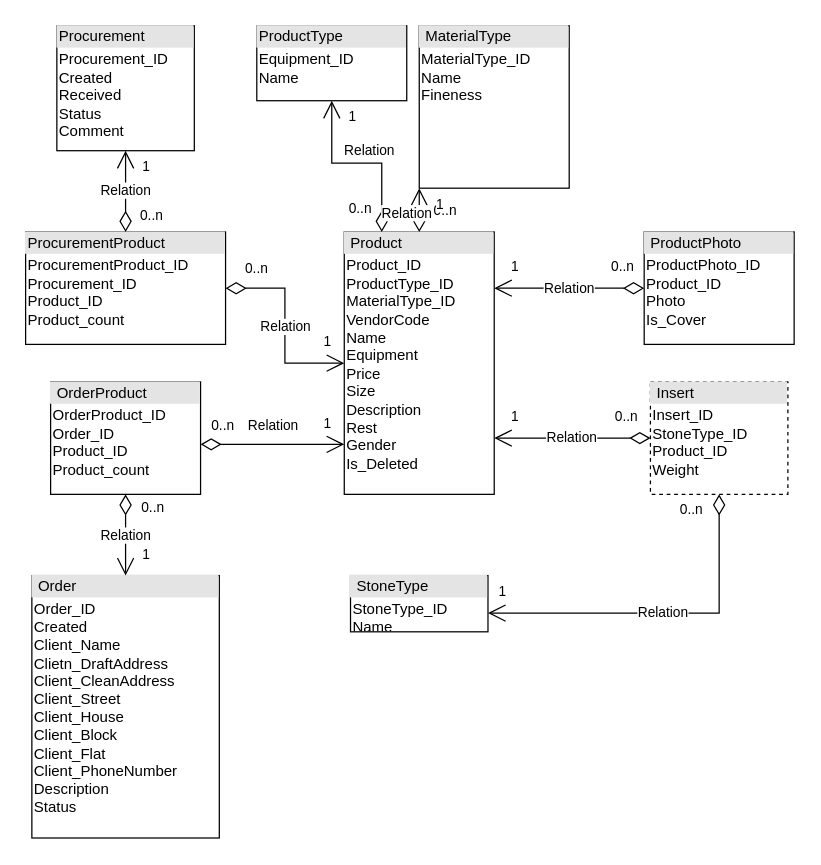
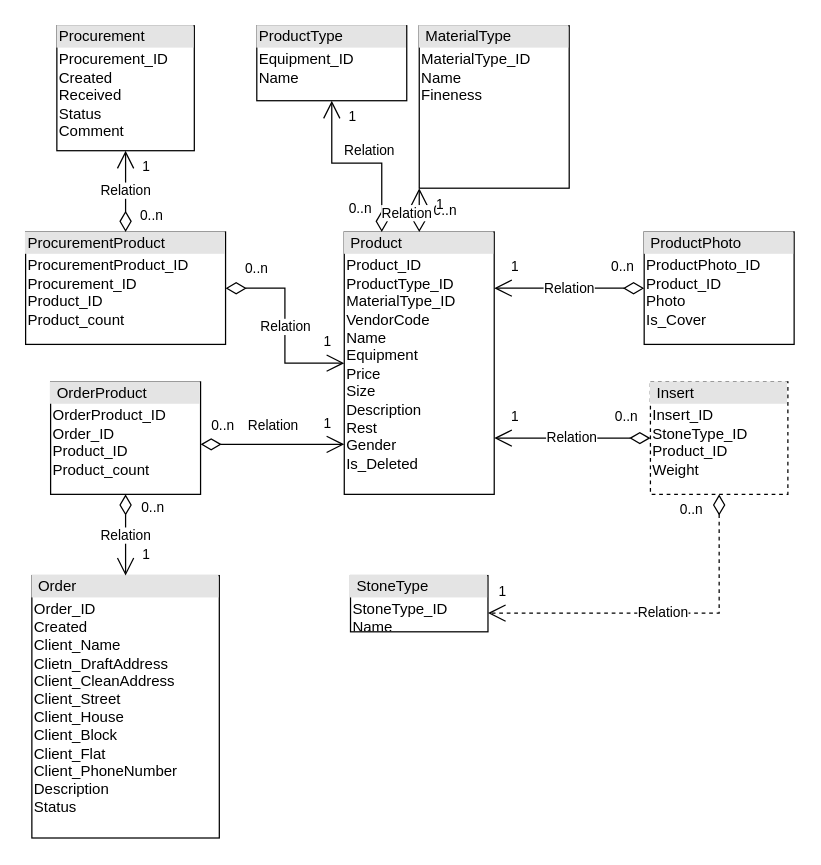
- <mxCell id="20" value="Relation" style="endArrow=open;html=1;endSize=12;startArrow=diamondThin;startSize=14;startFill=0;edgeStyle=orthogonalEdgeStyle;rounded=0;" parent="1" source="4" target="5" edge="1"><mxGeometry relative="1" as="geometry"><mxPoint x="695" y="520" as="sourcePoint" /><mxPoint x="580" y="480" as="targetPoint" /><Array as="points"><mxPoint x="575" y="490" /></Array></mxGeometry></mxCell>
+ <mxCell id="20" value="Relation" style="endArrow=open;html=1;endSize=12;startArrow=diamondThin;startSize=14;startFill=0;edgeStyle=orthogonalEdgeStyle;rounded=0;dashed=1;" parent="1" source="4" target="5" edge="1"><mxGeometry relative="1" as="geometry"><mxPoint x="695" y="520" as="sourcePoint" /><mxPoint x="580" y="480" as="targetPoint" /><Array as="points"><mxPoint x="575" y="490" /></Array></mxGeometry></mxCell>
